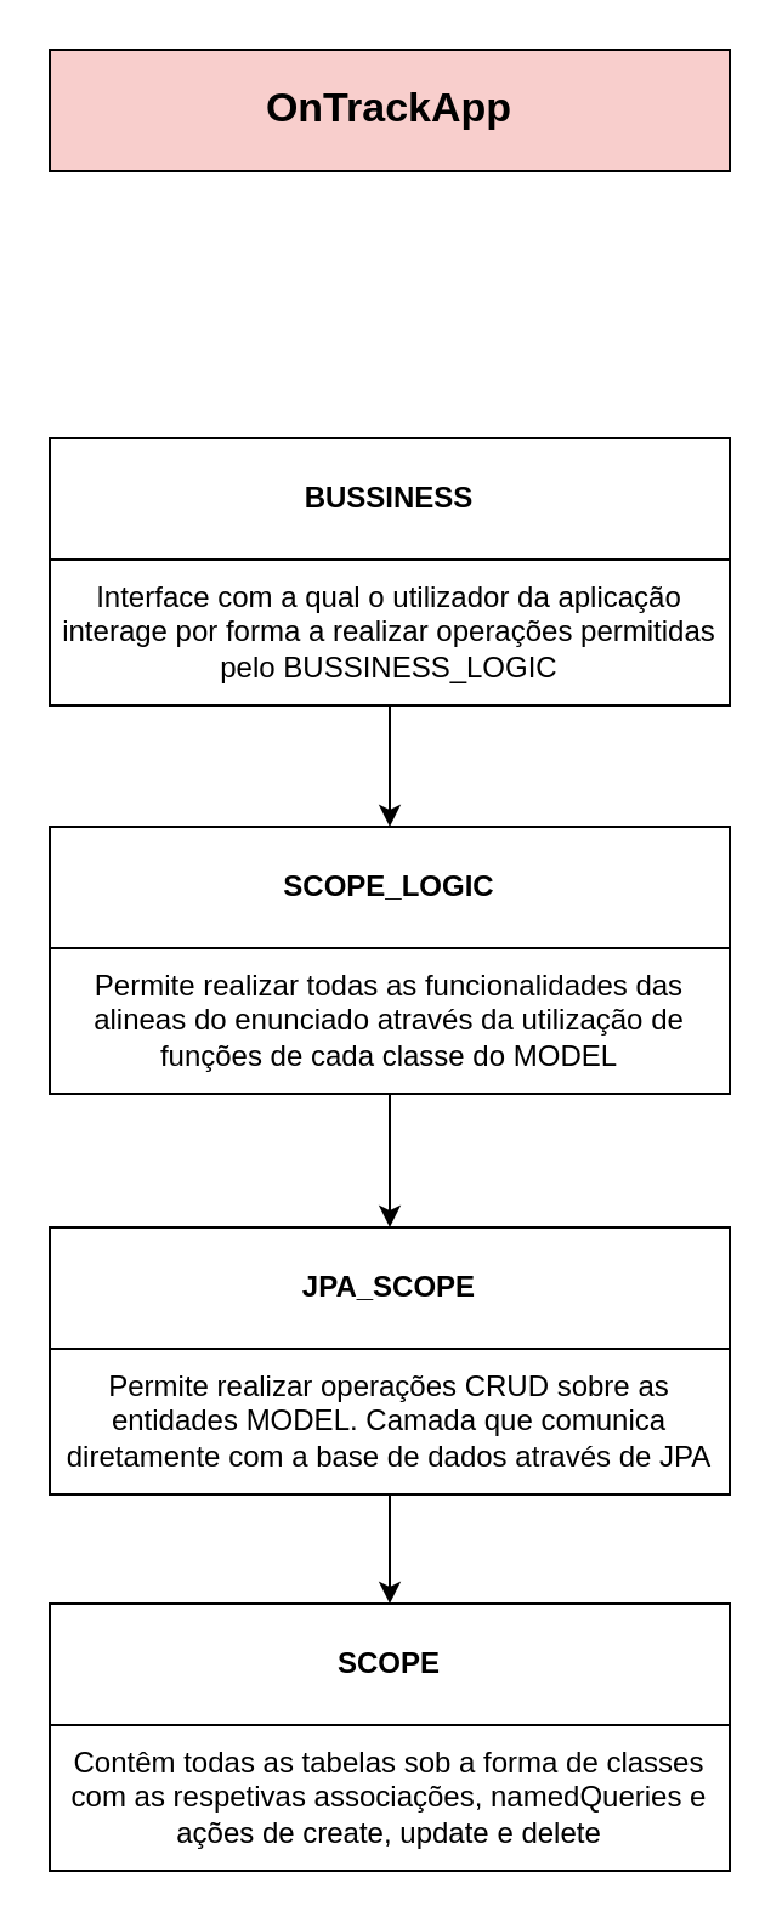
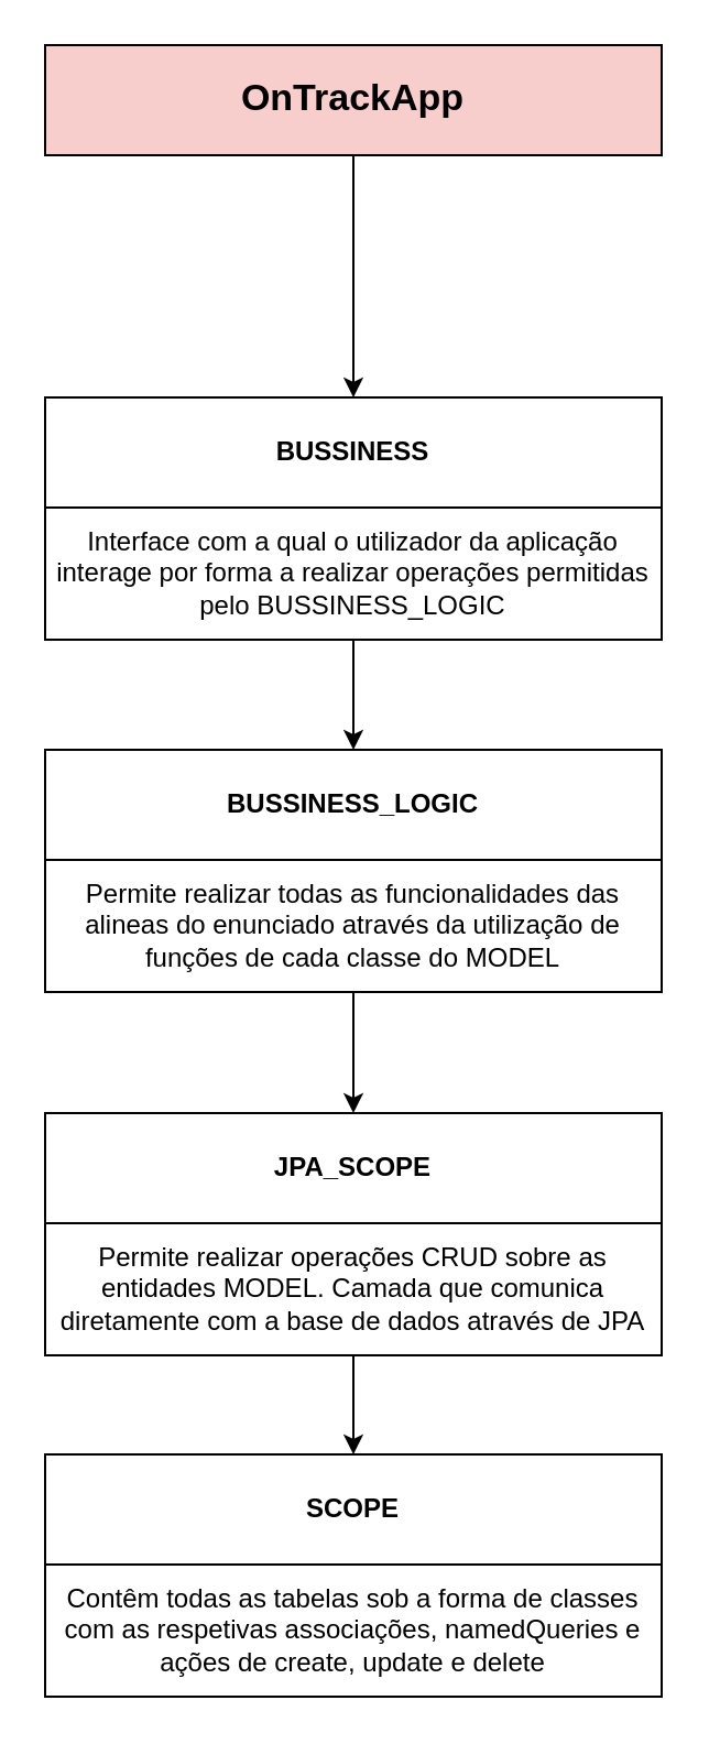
+ <mxCell id="12" value="" style="endArrow=classic;html=1;fontSize=17;exitX=0.5;exitY=1;exitDx=0;exitDy=0;entryX=0.5;entryY=0;entryDx=0;entryDy=0;" parent="1" source="2" target="10" edge="1"><mxGeometry width="50" height="50" relative="1" as="geometry"><mxPoint x="60" y="340" as="sourcePoint" /><mxPoint x="110" y="290" as="targetPoint" /></mxGeometry></mxCell>
- <mxCell id="7" value="SCOPE_LOGIC" style="rounded=0;whiteSpace=wrap;html=1;fontStyle=1" parent="6" vertex="1"><mxGeometry width="280" height="50" as="geometry" /></mxCell>
+ <mxCell id="7" value="BUSSINESS_LOGIC" style="rounded=0;whiteSpace=wrap;html=1;fontStyle=1" parent="6" vertex="1"><mxGeometry width="280" height="50" as="geometry" /></mxCell>
